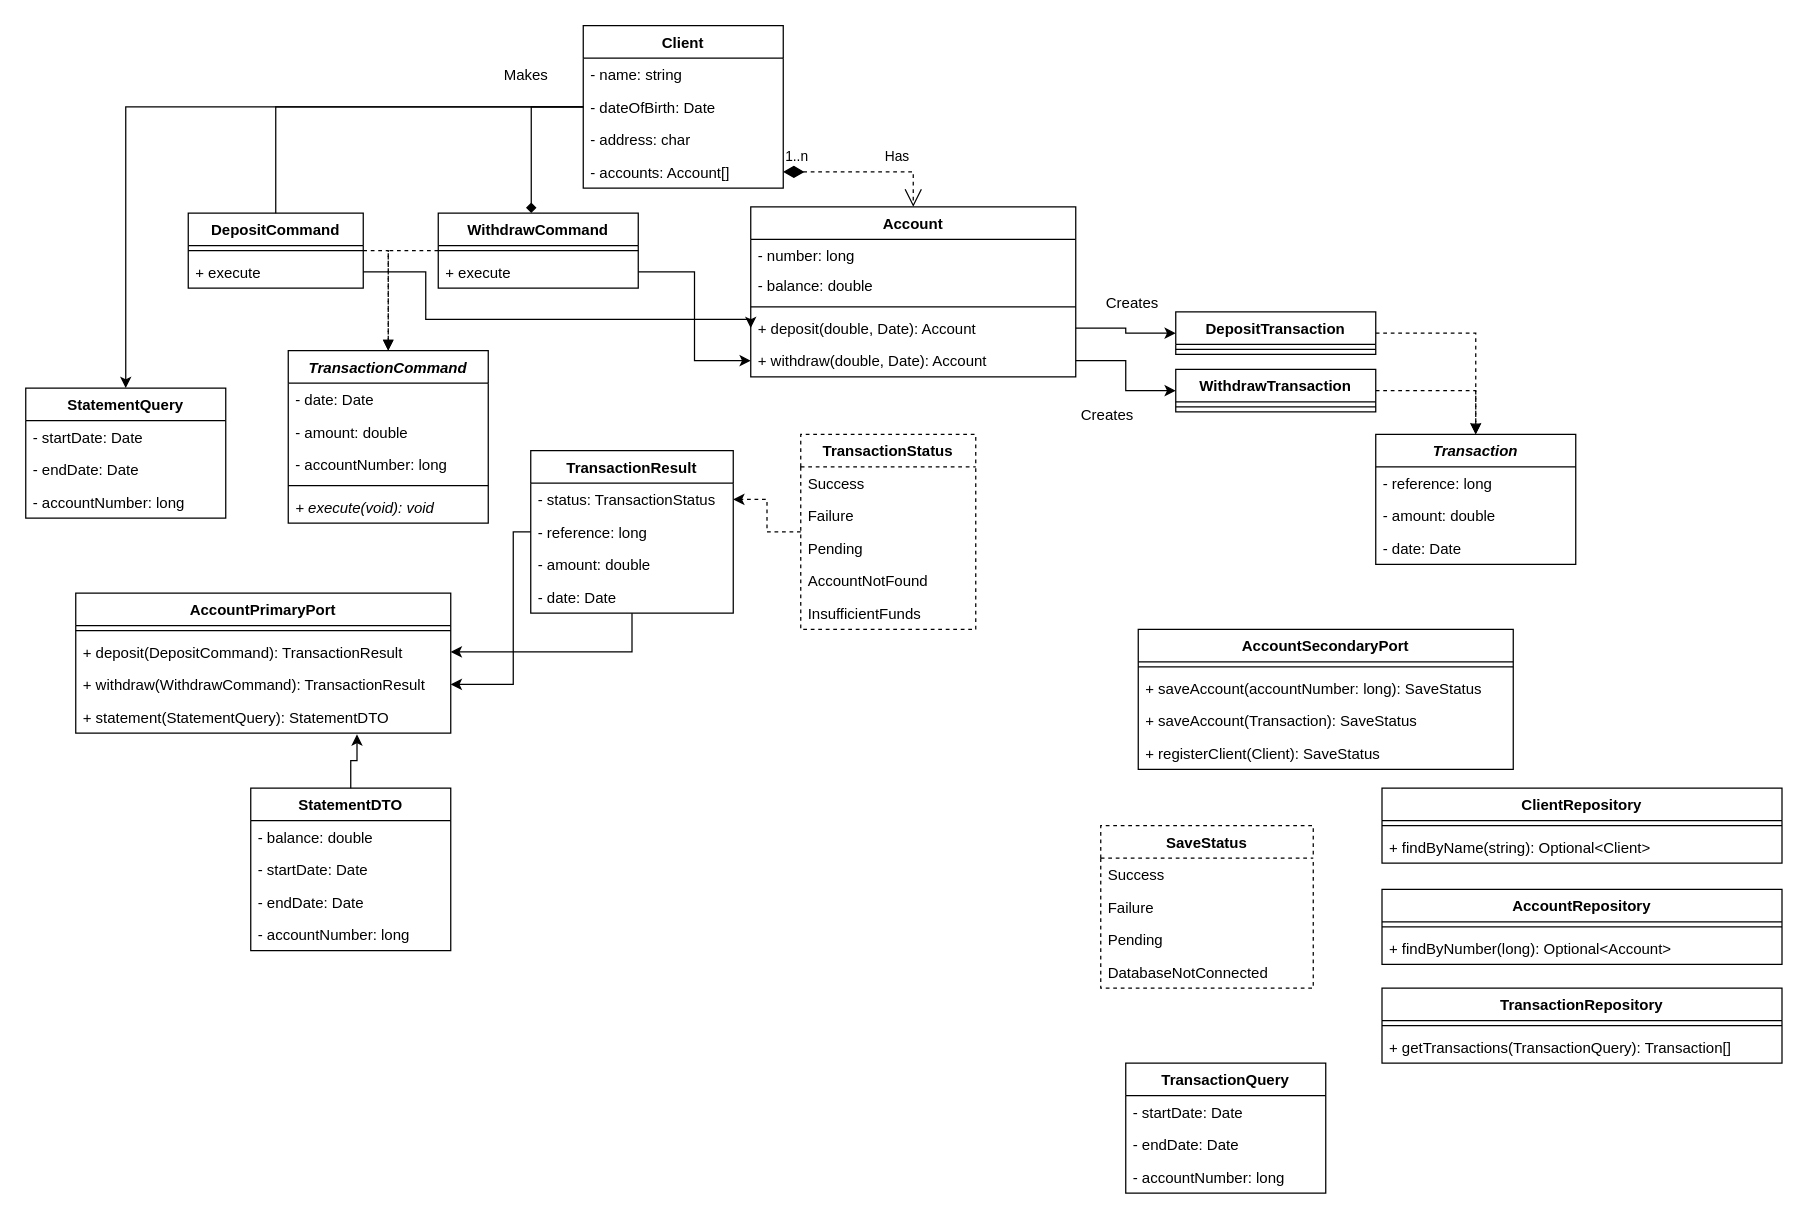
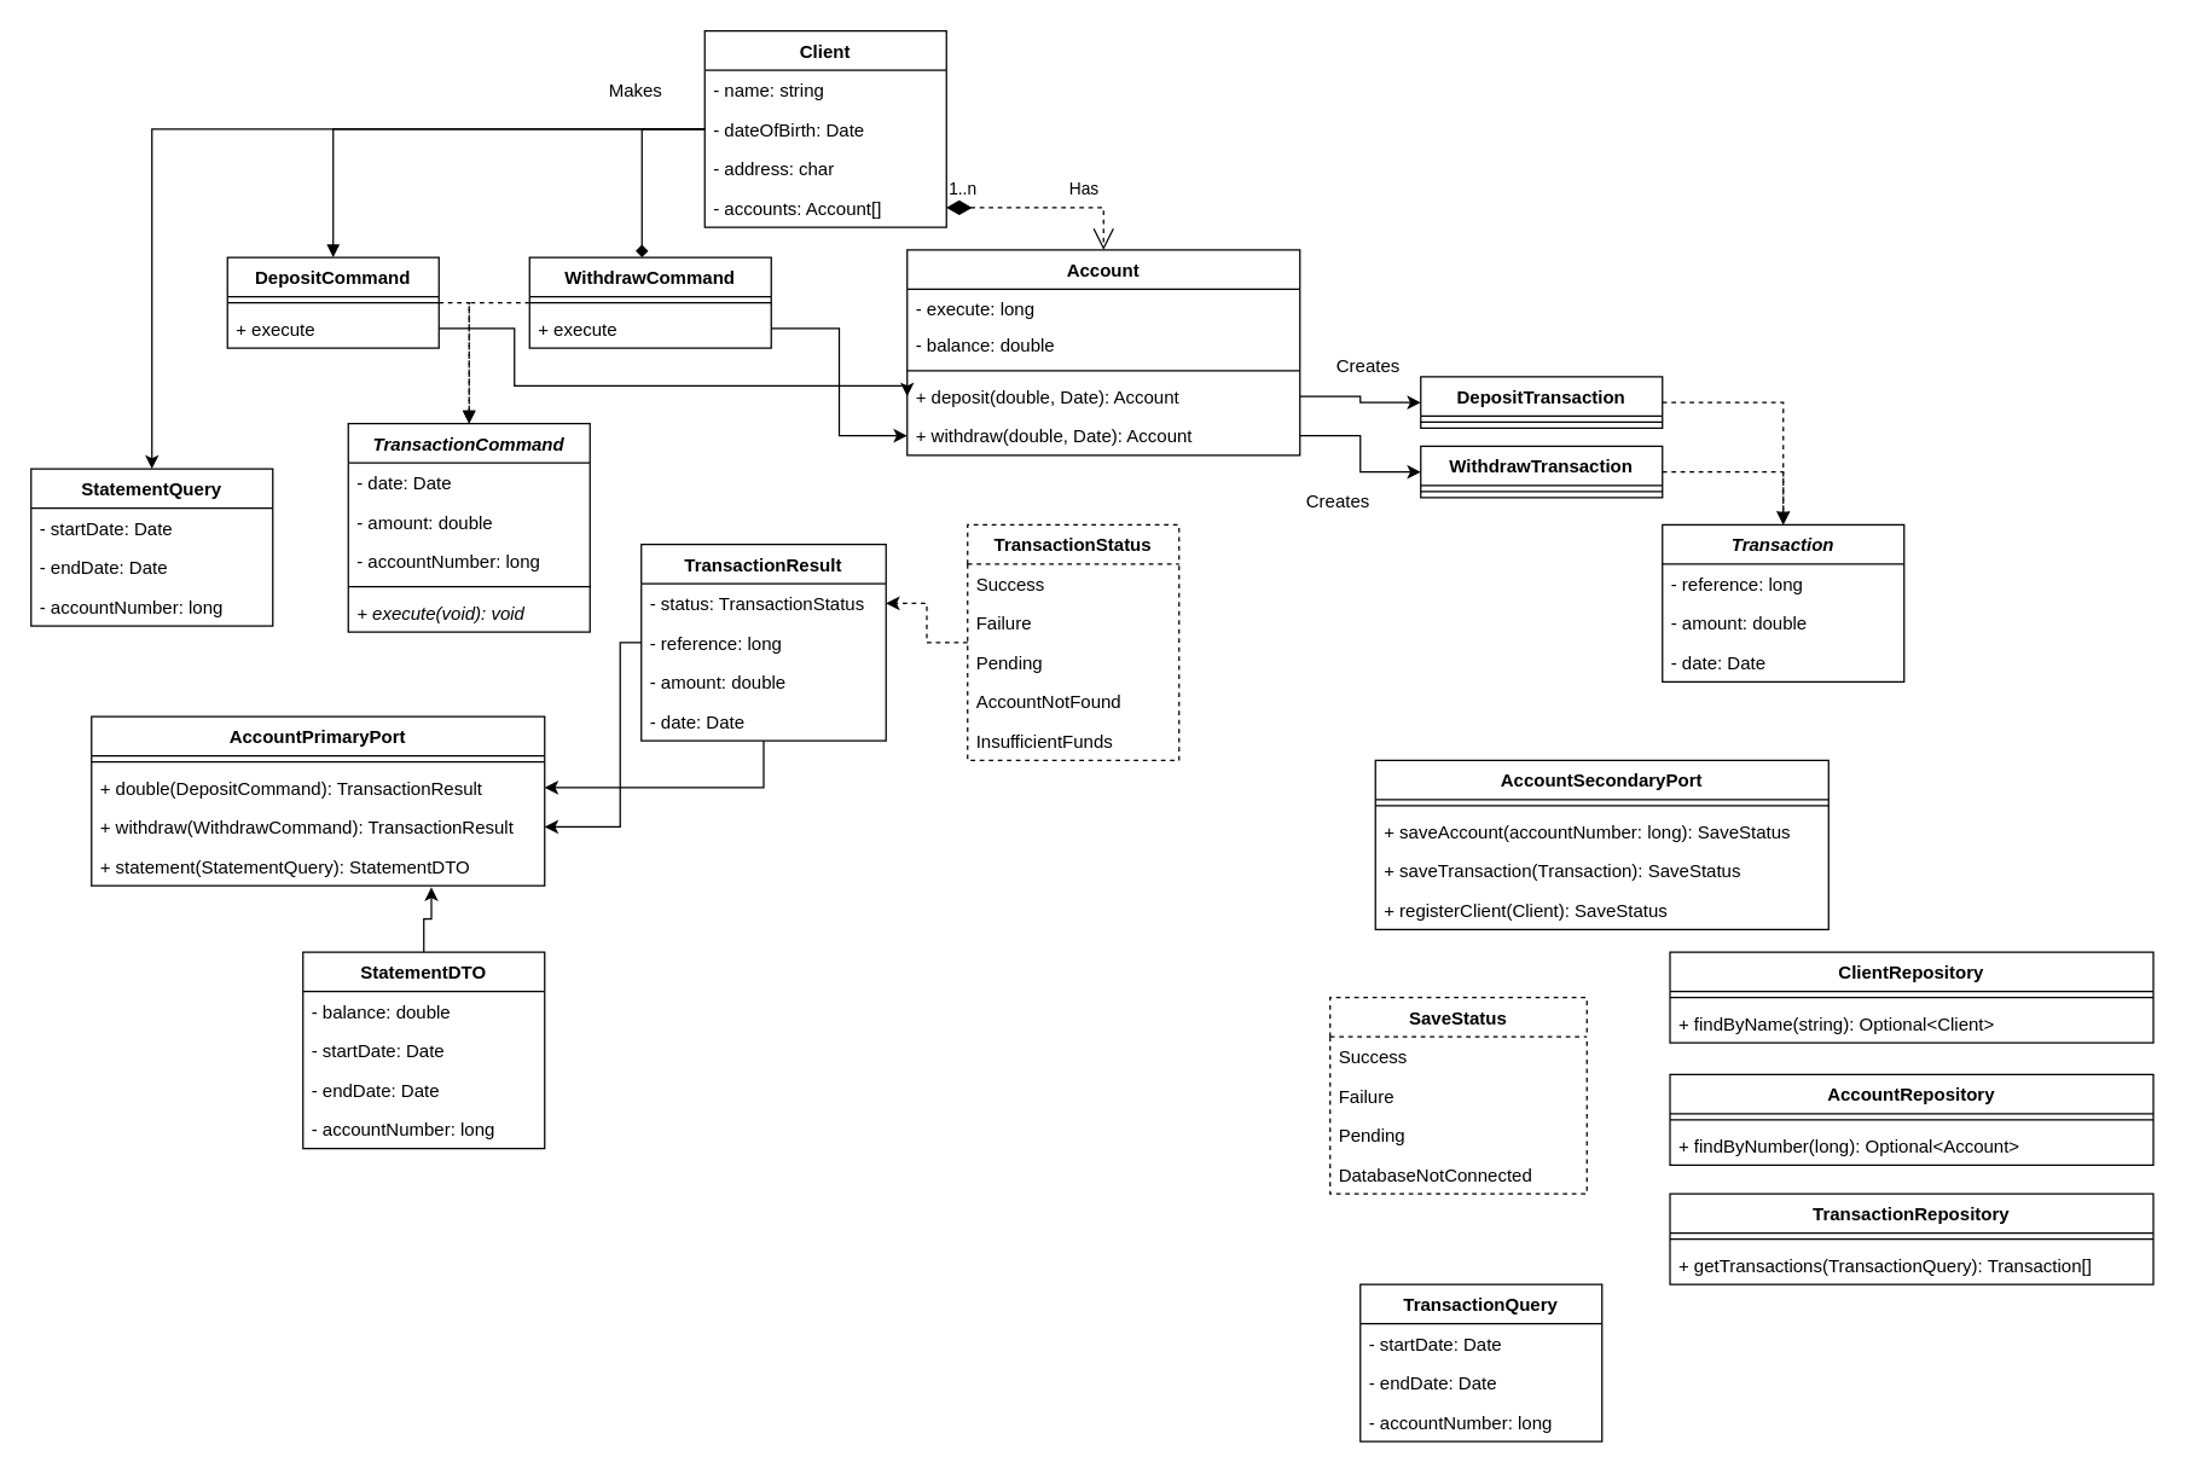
- <mxCell id="73" style="edgeStyle=orthogonalEdgeStyle;rounded=0;orthogonalLoop=1;jettySize=auto;html=1;exitX=0;exitY=0.5;exitDx=0;exitDy=0;entryX=0.5;entryY=0;entryDx=0;entryDy=0;endArrow=none;endFill=1;" parent="1" source="67" target="33" edge="1"><mxGeometry relative="1" as="geometry" /></mxCell>
+ <mxCell id="73" style="edgeStyle=orthogonalEdgeStyle;rounded=0;orthogonalLoop=1;jettySize=auto;html=1;exitX=0;exitY=0.5;exitDx=0;exitDy=0;entryX=0.5;entryY=0;entryDx=0;entryDy=0;endArrow=block;endFill=1;" parent="1" source="67" target="33" edge="1"><mxGeometry relative="1" as="geometry" /></mxCell>
- <mxCell id="3" value="- number: long" style="text;strokeColor=none;fillColor=none;align=left;verticalAlign=top;spacingLeft=4;spacingRight=4;overflow=hidden;rotatable=0;points=[[0,0.5],[1,0.5]];portConstraint=eastwest;" parent="2" vertex="1"><mxGeometry y="26" width="260" height="24" as="geometry" /></mxCell>
+ <mxCell id="3" value="- execute: long" style="text;strokeColor=none;fillColor=none;align=left;verticalAlign=top;spacingLeft=4;spacingRight=4;overflow=hidden;rotatable=0;points=[[0,0.5],[1,0.5]];portConstraint=eastwest;" parent="2" vertex="1"><mxGeometry y="26" width="260" height="24" as="geometry" /></mxCell>
- <mxCell id="25" value="+ deposit(DepositCommand): TransactionResult" style="text;strokeColor=none;fillColor=none;align=left;verticalAlign=top;spacingLeft=4;spacingRight=4;overflow=hidden;rotatable=0;points=[[0,0.5],[1,0.5]];portConstraint=eastwest;" parent="23" vertex="1"><mxGeometry y="34" width="300" height="26" as="geometry" /></mxCell>
+ <mxCell id="25" value="+ double(DepositCommand): TransactionResult" style="text;strokeColor=none;fillColor=none;align=left;verticalAlign=top;spacingLeft=4;spacingRight=4;overflow=hidden;rotatable=0;points=[[0,0.5],[1,0.5]];portConstraint=eastwest;" parent="23" vertex="1"><mxGeometry y="34" width="300" height="26" as="geometry" /></mxCell>
- <mxCell id="62" value="+ saveAccount(Transaction): SaveStatus" style="text;strokeColor=none;fillColor=none;align=left;verticalAlign=top;spacingLeft=4;spacingRight=4;overflow=hidden;rotatable=0;points=[[0,0.5],[1,0.5]];portConstraint=eastwest;" vertex="1" parent="59"><mxGeometry y="60" width="300" height="26" as="geometry" /></mxCell>
+ <mxCell id="62" value="+ saveTransaction(Transaction): SaveStatus" style="text;strokeColor=none;fillColor=none;align=left;verticalAlign=top;spacingLeft=4;spacingRight=4;overflow=hidden;rotatable=0;points=[[0,0.5],[1,0.5]];portConstraint=eastwest;" vertex="1" parent="59"><mxGeometry y="60" width="300" height="26" as="geometry" /></mxCell>
